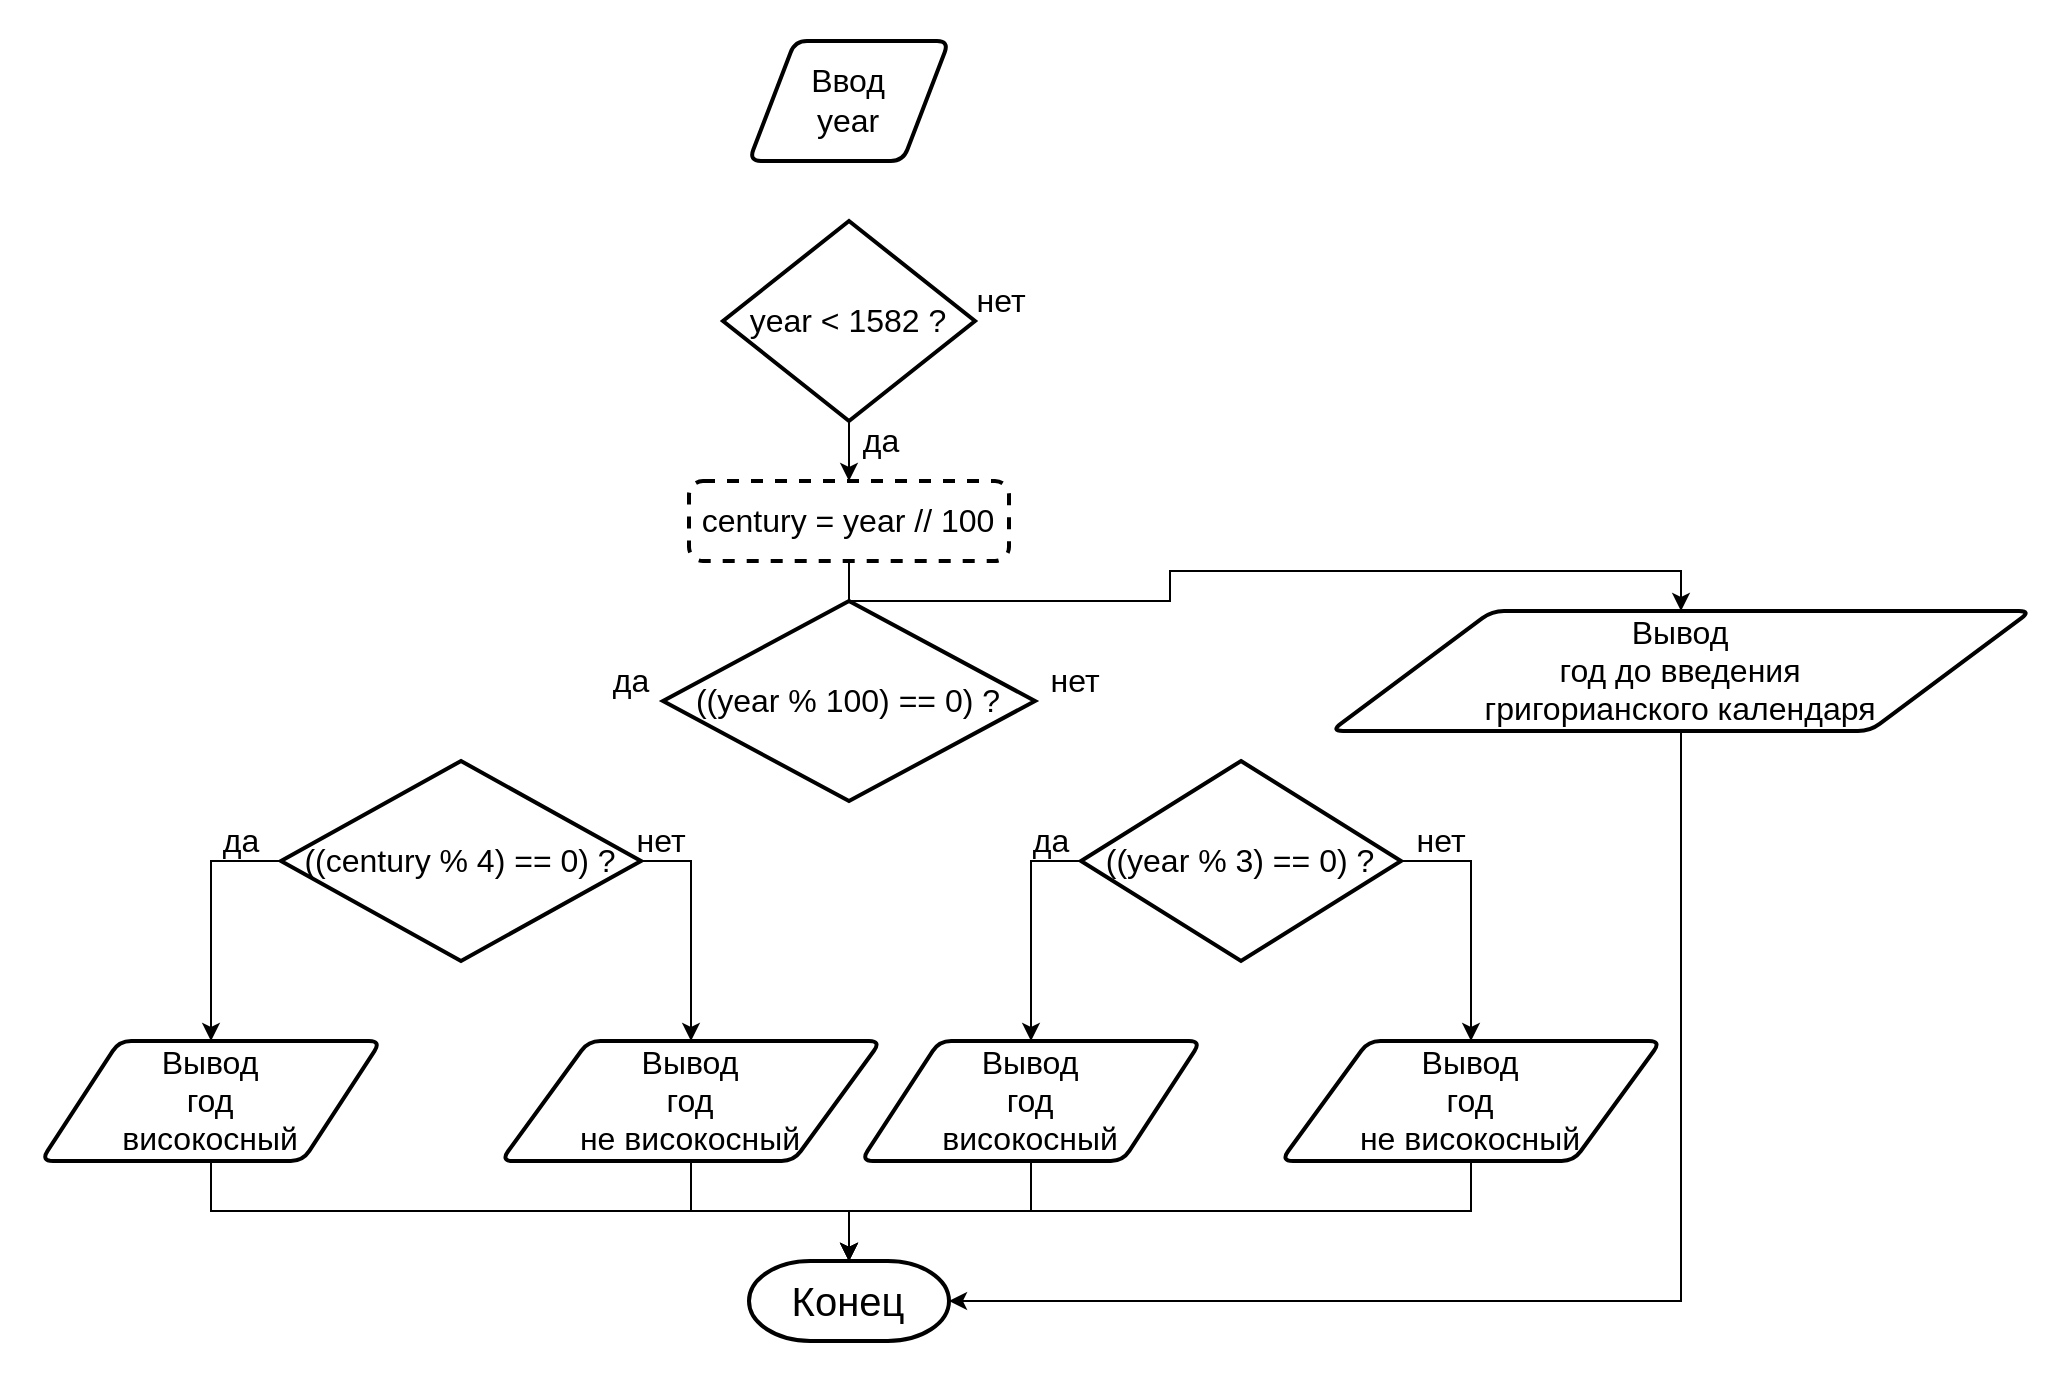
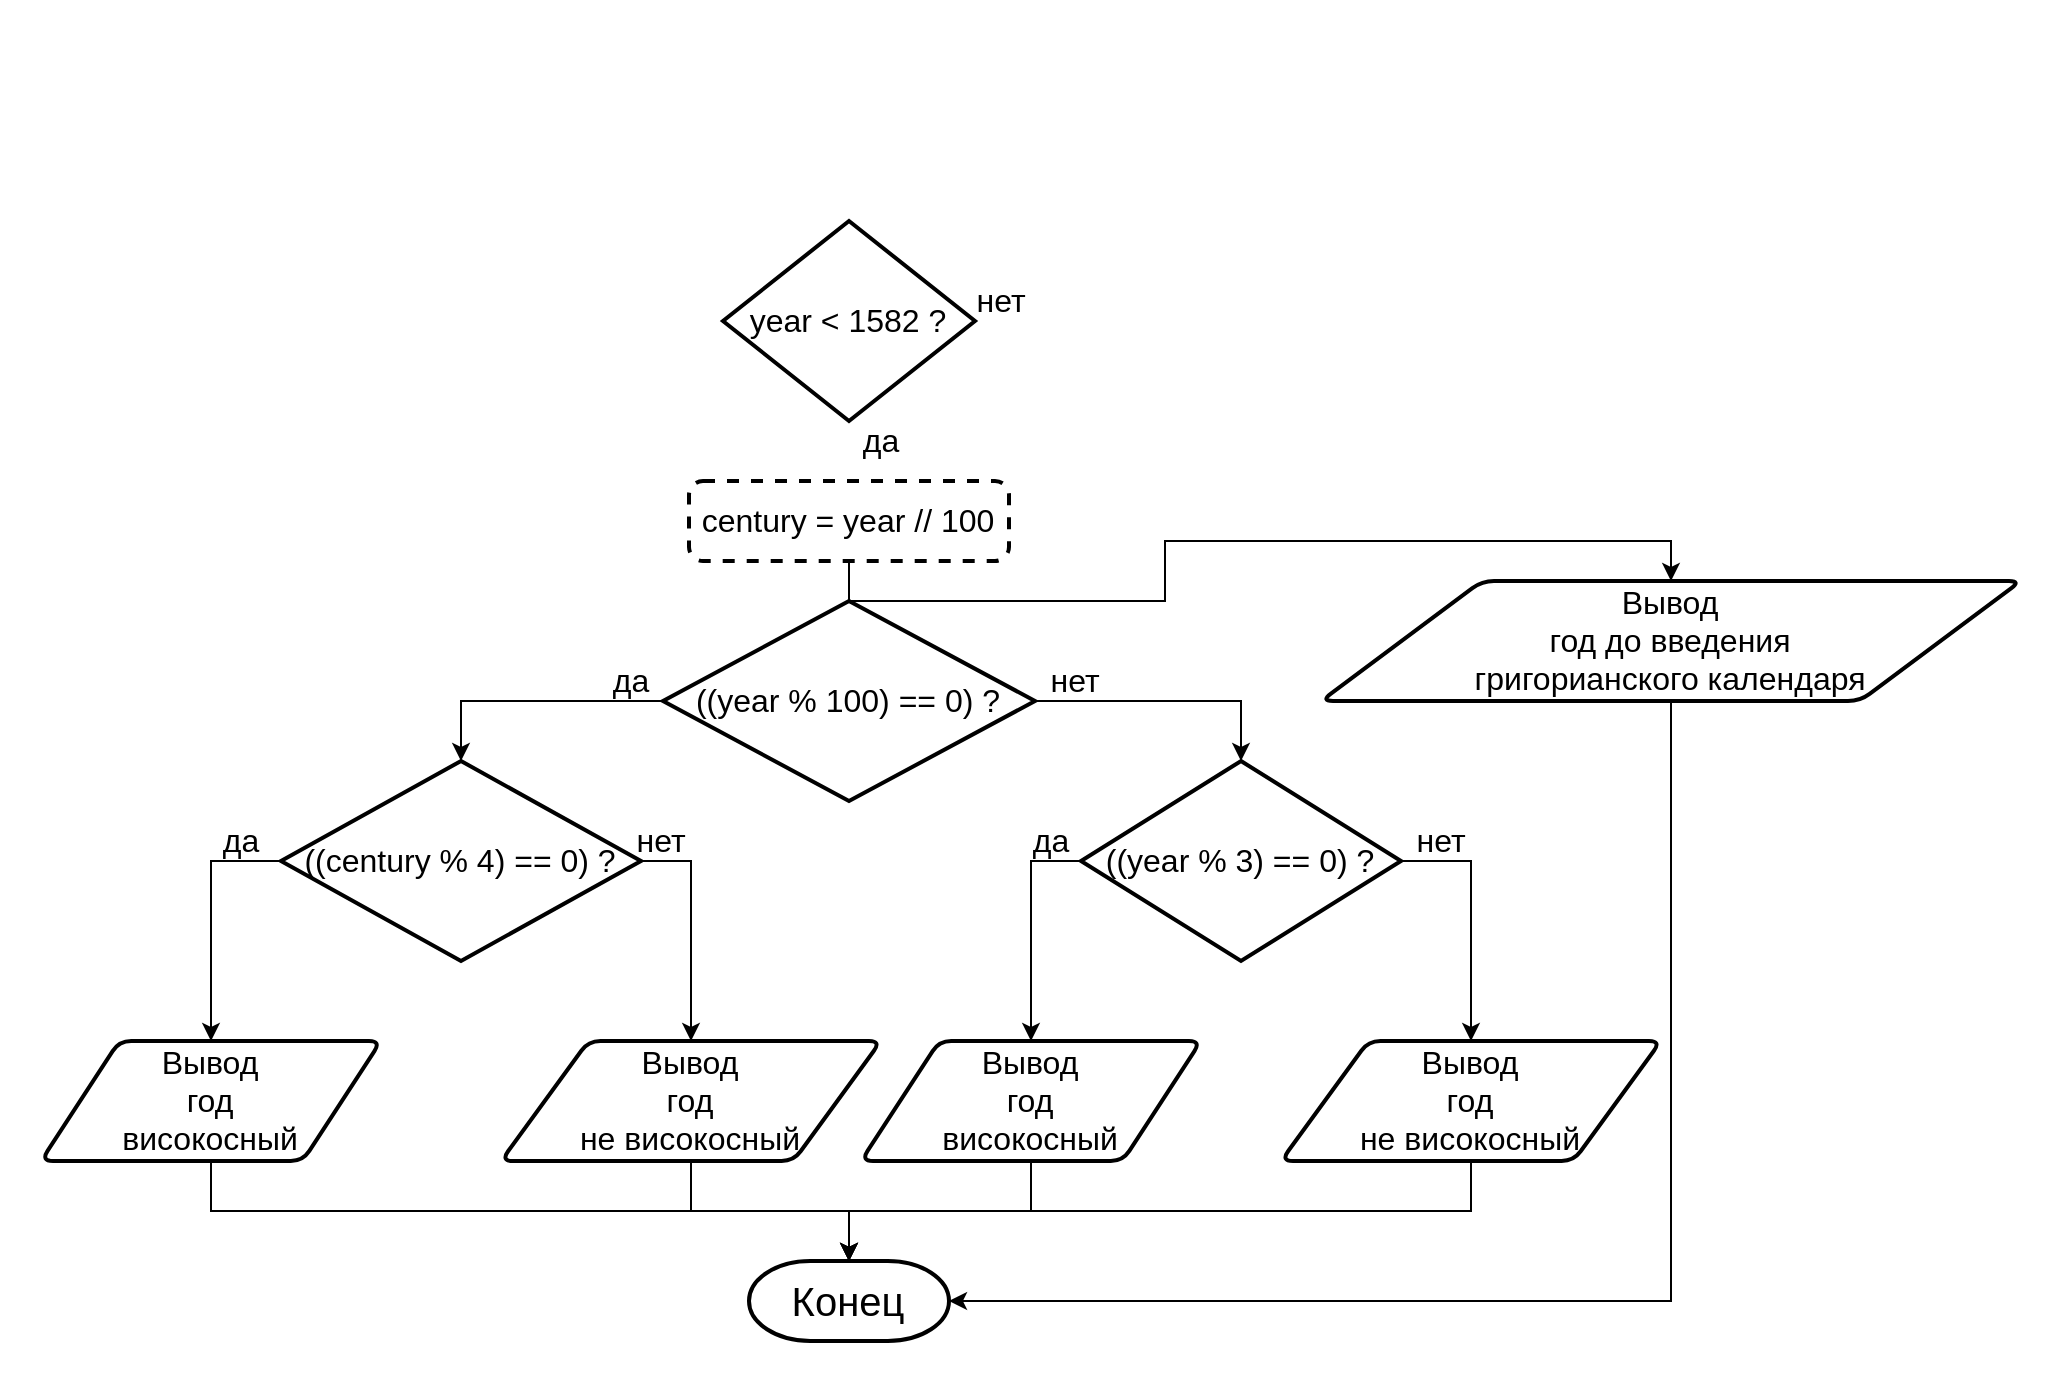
- <mxCell id="3" value="Ввод&lt;br&gt;year" style="shape=parallelogram;html=1;strokeWidth=2;perimeter=parallelogramPerimeter;whiteSpace=wrap;rounded=1;arcSize=12;size=0.23;fontSize=16;" vertex="1" parent="1"><mxGeometry x="374" y="20" width="100" height="60" as="geometry" /></mxCell>
- <mxCell id="4" style="edgeStyle=orthogonalEdgeStyle;rounded=0;orthogonalLoop=1;jettySize=auto;html=1;exitX=0.5;exitY=1;exitDx=0;exitDy=0;exitPerimeter=0;fontSize=16;" edge="1" parent="1" source="5" target="7"><mxGeometry relative="1" as="geometry" /></mxCell>
- <mxCell id="33" value="Вывод&lt;br&gt;год до введения&lt;br&gt;григорианского календаря" style="shape=parallelogram;html=1;strokeWidth=2;perimeter=parallelogramPerimeter;whiteSpace=wrap;rounded=1;arcSize=12;size=0.23;fontSize=16;" vertex="1" parent="1"><mxGeometry x="665" y="305" width="350" height="60" as="geometry" /></mxCell>
+ <mxCell id="33" value="Вывод&lt;br&gt;год до введения&lt;br&gt;григорианского календаря" style="shape=parallelogram;html=1;strokeWidth=2;perimeter=parallelogramPerimeter;whiteSpace=wrap;rounded=1;arcSize=12;size=0.23;fontSize=16;" vertex="1" parent="1"><mxGeometry x="660" y="290" width="350" height="60" as="geometry" /></mxCell>
+ <mxCell id="8" style="edgeStyle=orthogonalEdgeStyle;rounded=0;orthogonalLoop=1;jettySize=auto;html=1;exitX=0;exitY=0.5;exitDx=0;exitDy=0;exitPerimeter=0;entryX=0.5;entryY=0;entryDx=0;entryDy=0;entryPerimeter=0;fontSize=16;" edge="1" parent="1" source="10" target="13"><mxGeometry relative="1" as="geometry" /></mxCell>
+ <mxCell id="9" style="edgeStyle=orthogonalEdgeStyle;rounded=0;orthogonalLoop=1;jettySize=auto;html=1;exitX=1;exitY=0.5;exitDx=0;exitDy=0;exitPerimeter=0;entryX=0.5;entryY=0;entryDx=0;entryDy=0;entryPerimeter=0;fontSize=16;" edge="1" parent="1" source="10" target="16"><mxGeometry relative="1" as="geometry" /></mxCell>
